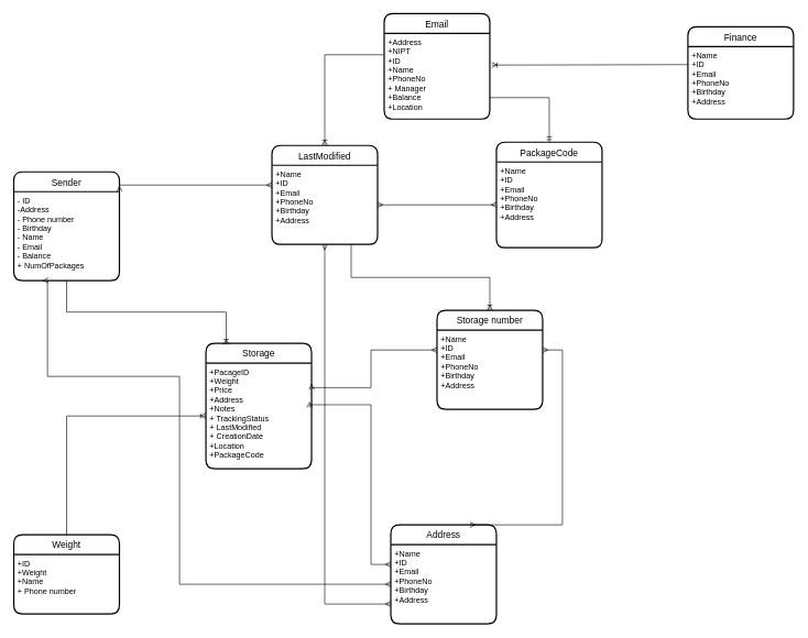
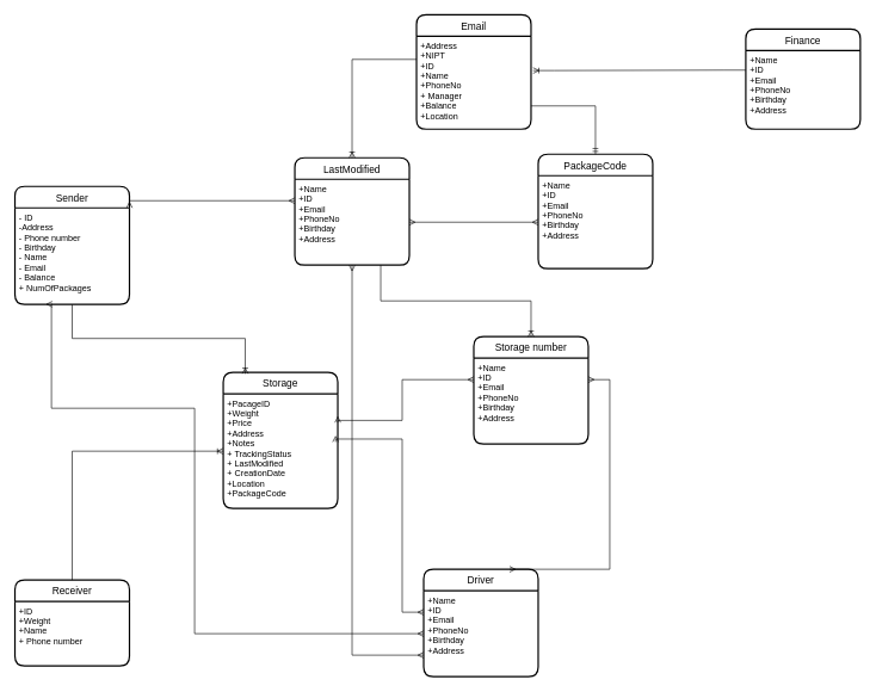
- <mxCell id="16" value="Address" style="swimlane;childLayout=stackLayout;horizontal=1;startSize=30;horizontalStack=0;rounded=1;fontSize=14;fontStyle=0;strokeWidth=2;resizeParent=0;resizeLast=1;shadow=0;dashed=0;align=center;" vertex="1" parent="1"><mxGeometry x="591" y="795" width="160" height="150" as="geometry" /></mxCell>
+ <mxCell id="16" value="Driver" style="swimlane;childLayout=stackLayout;horizontal=1;startSize=30;horizontalStack=0;rounded=1;fontSize=14;fontStyle=0;strokeWidth=2;resizeParent=0;resizeLast=1;shadow=0;dashed=0;align=center;" vertex="1" parent="1"><mxGeometry x="591" y="795" width="160" height="150" as="geometry" /></mxCell>
- <mxCell id="14" value="Weight" style="swimlane;childLayout=stackLayout;horizontal=1;startSize=30;horizontalStack=0;rounded=1;fontSize=14;fontStyle=0;strokeWidth=2;resizeParent=0;resizeLast=1;shadow=0;dashed=0;align=center;" vertex="1" parent="1"><mxGeometry x="20" y="810" width="160" height="120" as="geometry" /></mxCell>
+ <mxCell id="14" value="Receiver" style="swimlane;childLayout=stackLayout;horizontal=1;startSize=30;horizontalStack=0;rounded=1;fontSize=14;fontStyle=0;strokeWidth=2;resizeParent=0;resizeLast=1;shadow=0;dashed=0;align=center;" vertex="1" parent="1"><mxGeometry x="20" y="810" width="160" height="120" as="geometry" /></mxCell>
